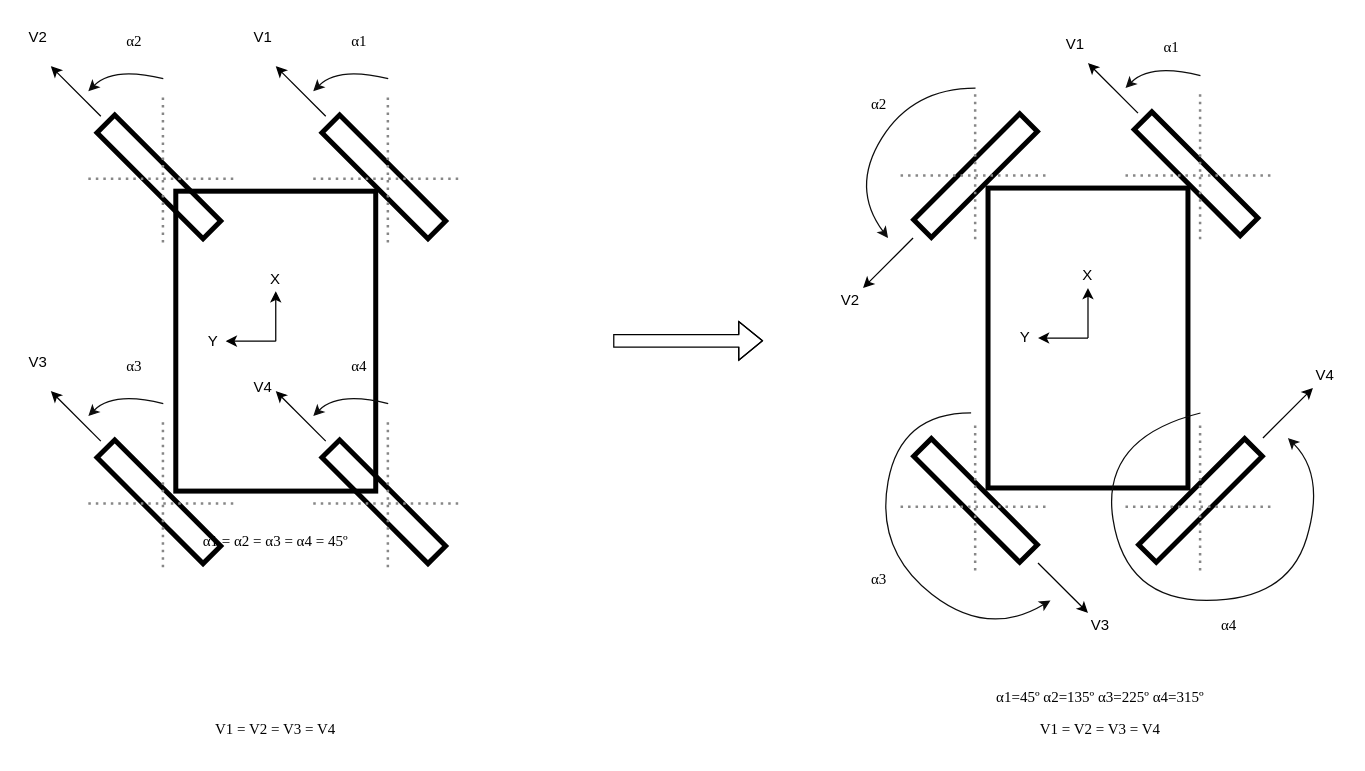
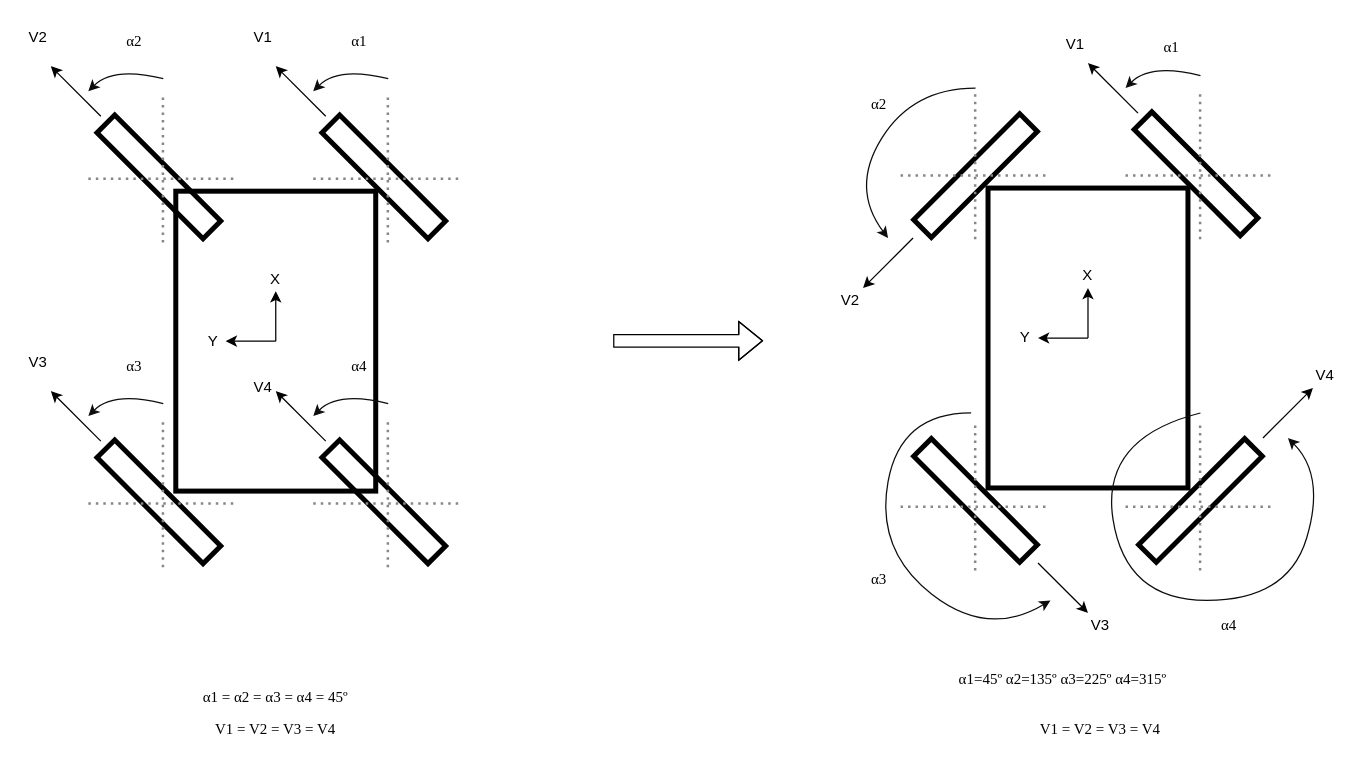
- <mxCell id="71" value="α1 = α2 = α3 = α4 = 45º" style="text;html=1;strokeColor=none;fillColor=none;align=center;verticalAlign=middle;whiteSpace=wrap;rounded=0;fontFamily=Lucida Console;" vertex="1" parent="1"><mxGeometry x="100" y="420" width="240" height="25" as="geometry" /></mxCell>
+ <mxCell id="71" value="α1 = α2 = α3 = α4 = 45º" style="text;html=1;strokeColor=none;fillColor=none;align=center;verticalAlign=middle;whiteSpace=wrap;rounded=0;fontFamily=Lucida Console;" vertex="1" parent="1"><mxGeometry x="100" y="545" width="240" height="25" as="geometry" /></mxCell>
- <mxCell id="73" value="α1=45º α2=135º α3=225º α4=315º" style="text;html=1;strokeColor=none;fillColor=none;align=center;verticalAlign=middle;whiteSpace=wrap;rounded=0;fontFamily=Lucida Console;" vertex="1" parent="1"><mxGeometry x="760" y="545" width="240" height="25" as="geometry" /></mxCell>
+ <mxCell id="73" value="α1=45º α2=135º α3=225º α4=315º" style="text;html=1;strokeColor=none;fillColor=none;align=center;verticalAlign=middle;whiteSpace=wrap;rounded=0;fontFamily=Lucida Console;" vertex="1" parent="1"><mxGeometry x="730" y="530" width="240" height="25" as="geometry" /></mxCell>
